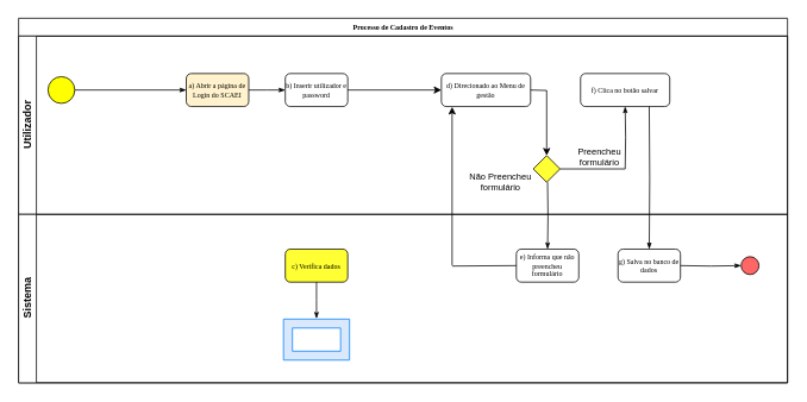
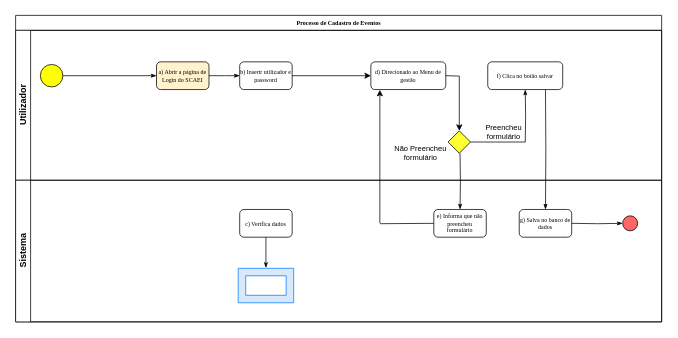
- <mxCell id="21" value="c) Verifica dados" style="rounded=1;whiteSpace=wrap;html=1;shadow=0;labelBackgroundColor=none;strokeWidth=1;fontFamily=Verdana;fontSize=8;align=center;fillColor=#ffff33;" parent="20" vertex="1"><mxGeometry x="299" y="39" width="70" height="37" as="geometry" /></mxCell>
+ <mxCell id="21" value="c) Verifica dados" style="rounded=1;whiteSpace=wrap;html=1;shadow=0;labelBackgroundColor=none;strokeWidth=1;fontFamily=Verdana;fontSize=8;align=center;" parent="20" vertex="1"><mxGeometry x="299" y="39" width="70" height="37" as="geometry" /></mxCell>
